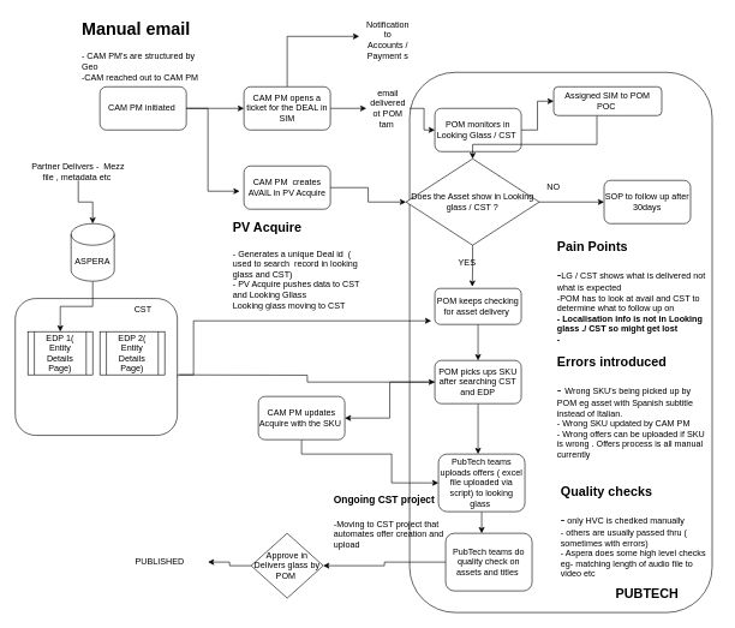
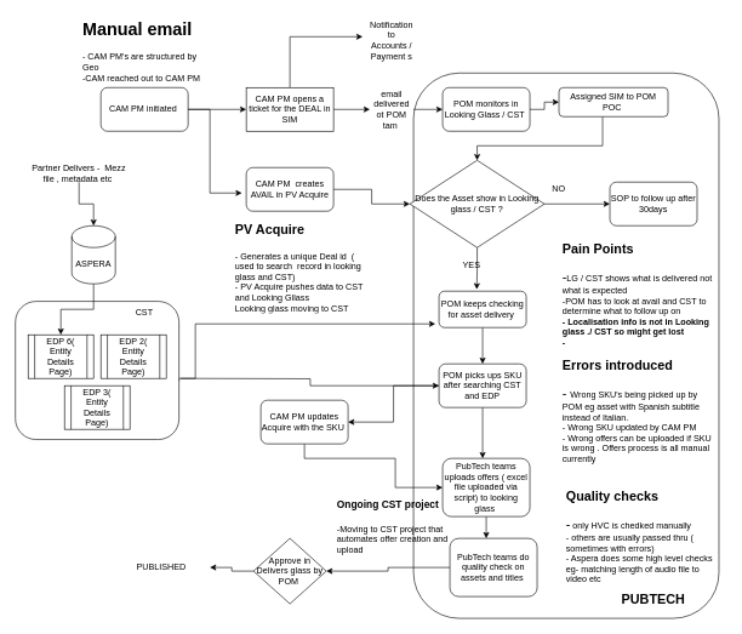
- <mxCell id="11" value="CAM PM opens a ticket for the DEAL in SIM" style="rounded=1;whiteSpace=wrap;html=1;" parent="1" vertex="1"><mxGeometry x="338" y="120" width="120" height="60" as="geometry" /></mxCell>
+ <mxCell id="11" value="CAM PM opens a ticket for the DEAL in SIM" style="whiteSpace=wrap;html=1;rounded=0;" parent="1" vertex="1"><mxGeometry x="338" y="120" width="120" height="60" as="geometry" /></mxCell>
- <mxCell id="20" value="POM monitors in Looking Glass / CST&amp;nbsp;" style="rounded=1;whiteSpace=wrap;html=1;" parent="1" vertex="1"><mxGeometry x="603" y="150" width="120" height="60" as="geometry" /></mxCell>
+ <mxCell id="20" value="POM monitors in Looking Glass / CST&amp;nbsp;" style="rounded=1;whiteSpace=wrap;html=1;" parent="1" vertex="1"><mxGeometry x="608" y="120" width="120" height="60" as="geometry" /></mxCell>
- <mxCell id="36" value="EDP 1( Entity Details Page)" style="shape=process;whiteSpace=wrap;html=1;backgroundOutline=1;" parent="1" vertex="1"><mxGeometry x="38" y="460" width="90" height="60" as="geometry" /></mxCell>
+ <mxCell id="36" value="EDP 6( Entity Details Page)" style="shape=process;whiteSpace=wrap;html=1;backgroundOutline=1;" parent="1" vertex="1"><mxGeometry x="38" y="460" width="90" height="60" as="geometry" /></mxCell>
+ <mxCell id="37" value="EDP 3( Entity Details Page)" style="shape=process;whiteSpace=wrap;html=1;backgroundOutline=1;" parent="1" vertex="1"><mxGeometry x="88" y="530" width="90" height="60" as="geometry" /></mxCell>
